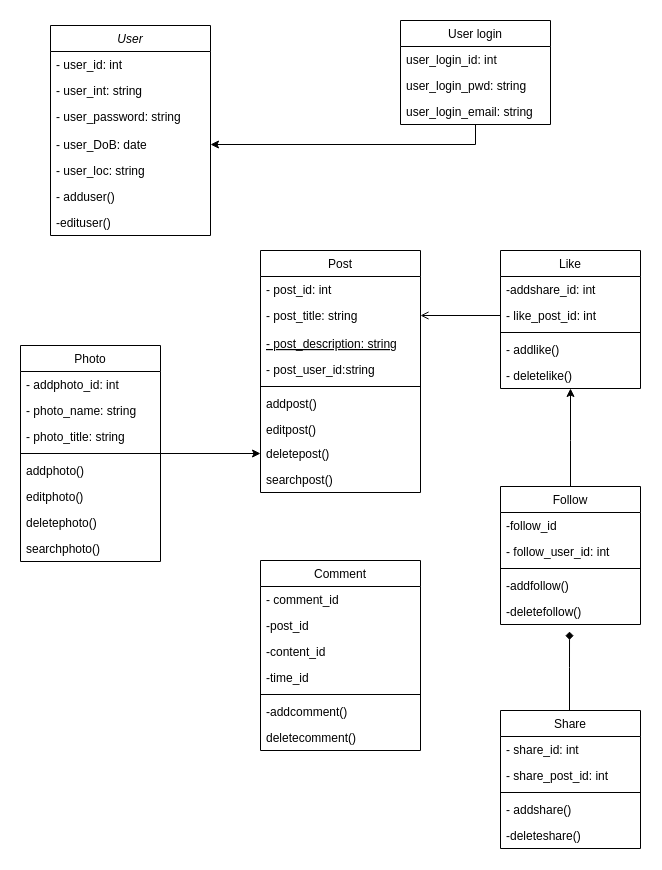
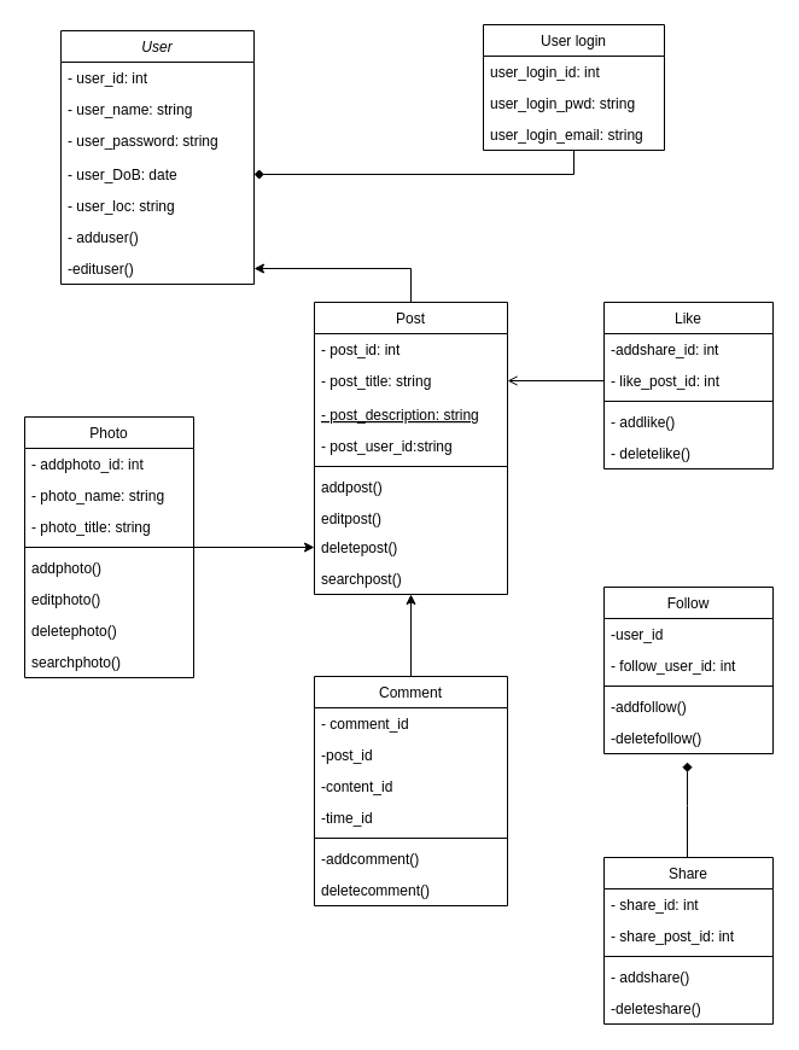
- <mxCell id="4" value="- user_int: string" style="text;align=left;verticalAlign=top;spacingLeft=4;spacingRight=4;overflow=hidden;rotatable=0;points=[[0,0.5],[1,0.5]];portConstraint=eastwest;" vertex="1" parent="2"><mxGeometry y="52" width="160" height="26" as="geometry" /></mxCell>
+ <mxCell id="4" value="- user_name: string" style="text;align=left;verticalAlign=top;spacingLeft=4;spacingRight=4;overflow=hidden;rotatable=0;points=[[0,0.5],[1,0.5]];portConstraint=eastwest;" vertex="1" parent="2"><mxGeometry y="52" width="160" height="26" as="geometry" /></mxCell>
- <mxCell id="61" value="" style="edgeStyle=orthogonalEdgeStyle;rounded=0;orthogonalLoop=1;jettySize=auto;html=1;" edge="1" parent="1" source="62" target="6"><mxGeometry relative="1" as="geometry" /></mxCell>
+ <mxCell id="61" value="" style="edgeStyle=orthogonalEdgeStyle;rounded=0;orthogonalLoop=1;jettySize=auto;html=1;endArrow=diamond;" edge="1" parent="1" source="62" target="6"><mxGeometry relative="1" as="geometry" /></mxCell>
+ <mxCell id="10" value="" style="edgeStyle=orthogonalEdgeStyle;rounded=0;orthogonalLoop=1;jettySize=auto;html=1;" parent="1" source="11" target="9" edge="1"><mxGeometry relative="1" as="geometry" /></mxCell>
- <mxCell id="47" value="" style="edgeStyle=orthogonalEdgeStyle;rounded=0;orthogonalLoop=1;jettySize=auto;html=1;" parent="1" source="48" target="59" edge="1"><mxGeometry relative="1" as="geometry"><Array as="points"><mxPoint x="570" y="440" /><mxPoint x="570" y="440" /></Array></mxGeometry></mxCell>
- <mxCell id="49" value="-follow_id" style="text;strokeColor=none;fillColor=none;align=left;verticalAlign=top;spacingLeft=4;spacingRight=4;overflow=hidden;rotatable=0;points=[[0,0.5],[1,0.5]];portConstraint=eastwest;" parent="48" vertex="1"><mxGeometry y="26" width="140" height="26" as="geometry" /></mxCell>
+ <mxCell id="49" value="-user_id" style="text;strokeColor=none;fillColor=none;align=left;verticalAlign=top;spacingLeft=4;spacingRight=4;overflow=hidden;rotatable=0;points=[[0,0.5],[1,0.5]];portConstraint=eastwest;" parent="48" vertex="1"><mxGeometry y="26" width="140" height="26" as="geometry" /></mxCell>
+ <mxCell id="21" value="" style="edgeStyle=orthogonalEdgeStyle;rounded=0;orthogonalLoop=1;jettySize=auto;html=1;" edge="1" parent="1" source="22" target="20"><mxGeometry relative="1" as="geometry"><Array as="points"><mxPoint x="340" y="600" /><mxPoint x="340" y="600" /></Array></mxGeometry></mxCell>
